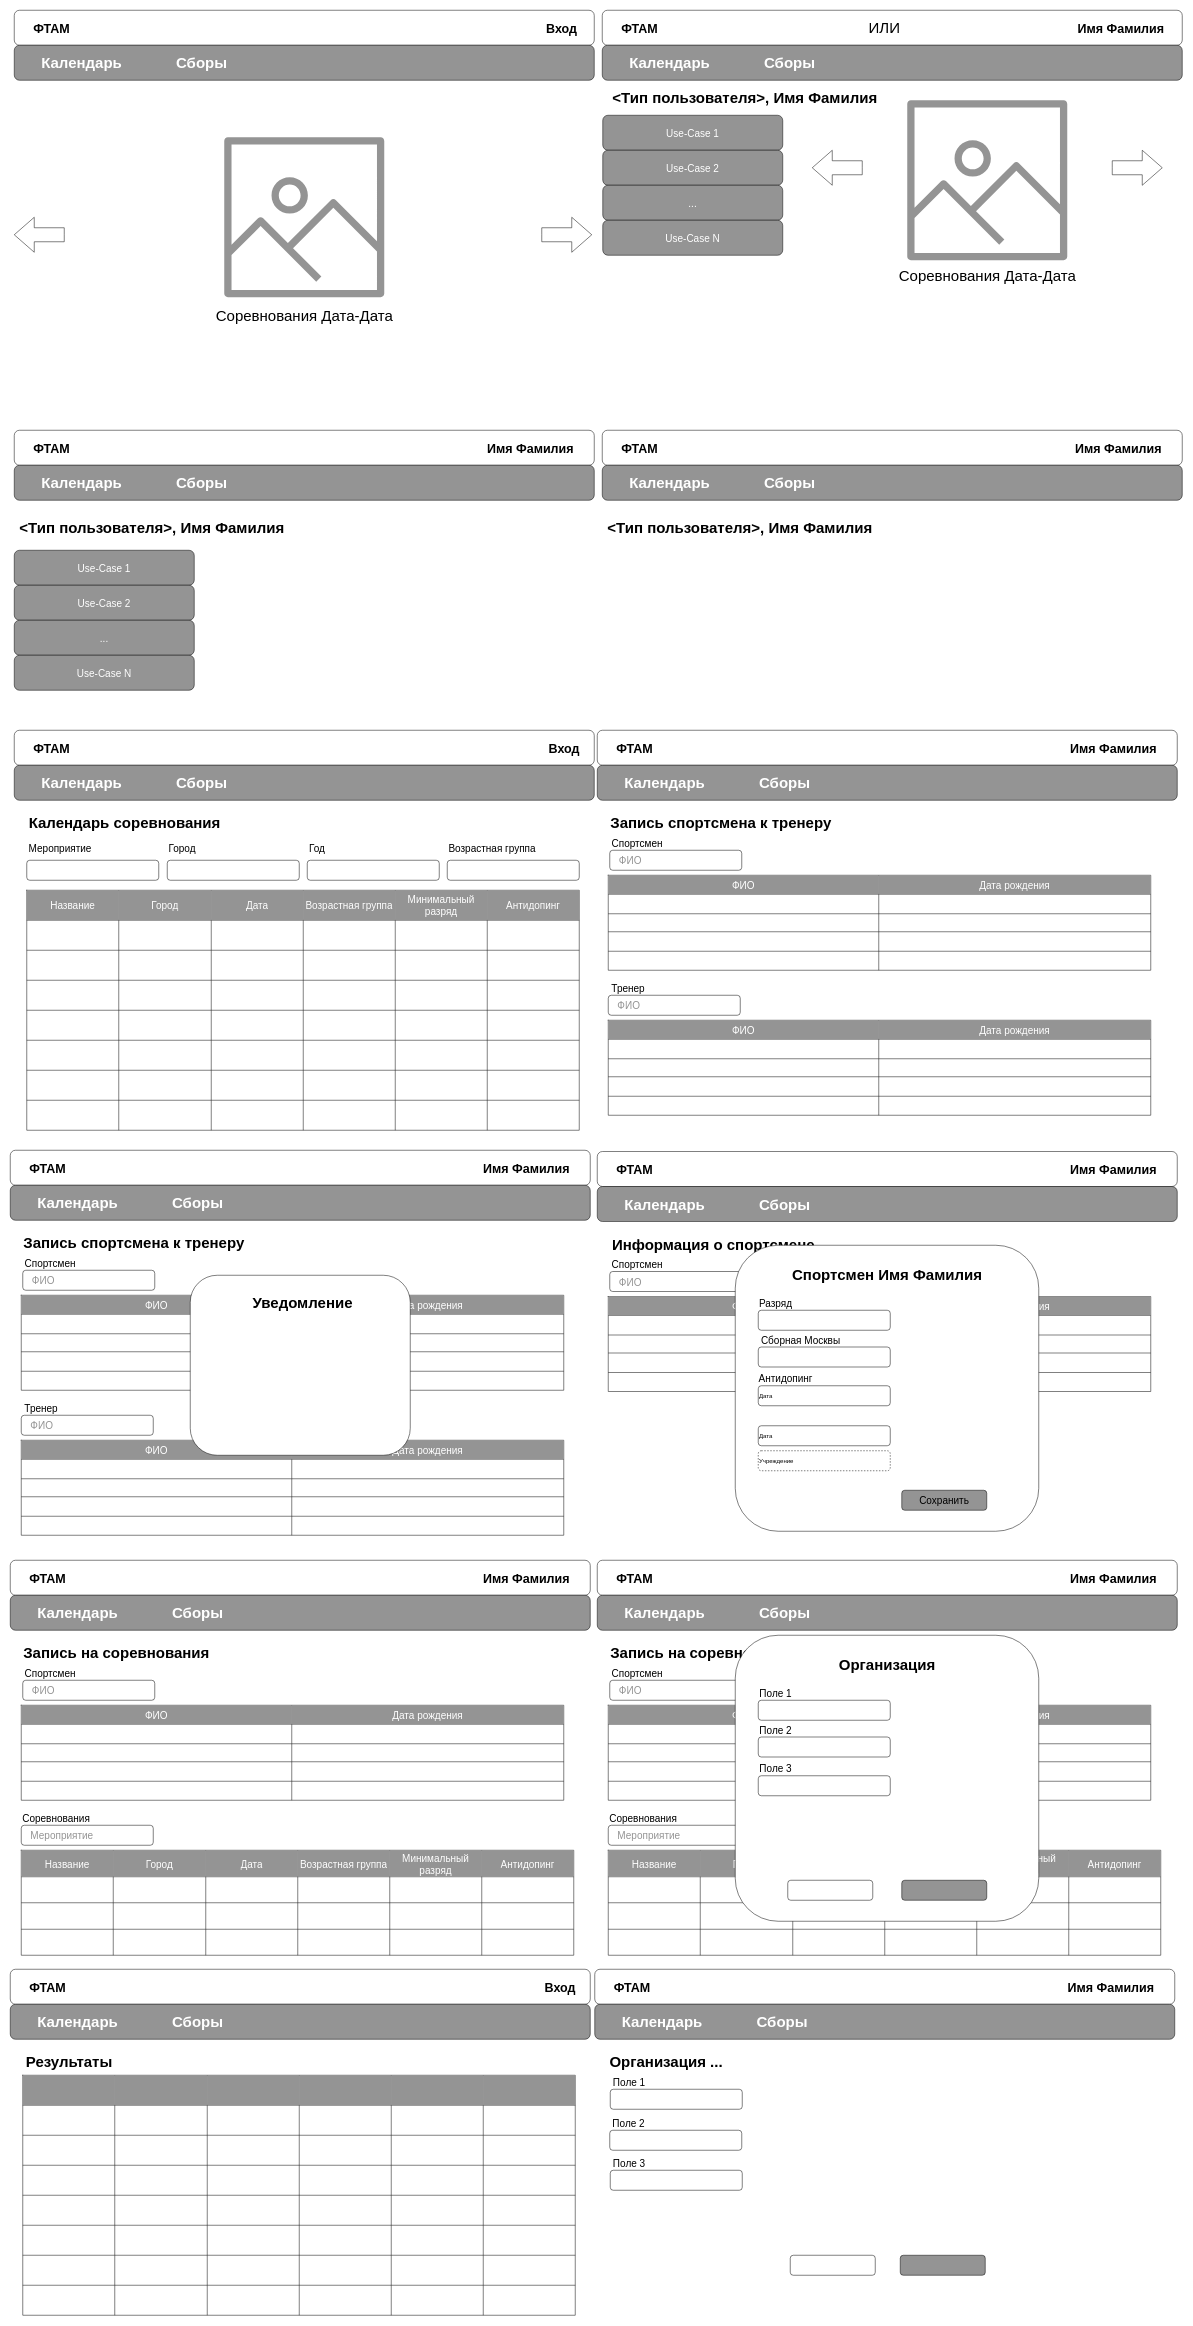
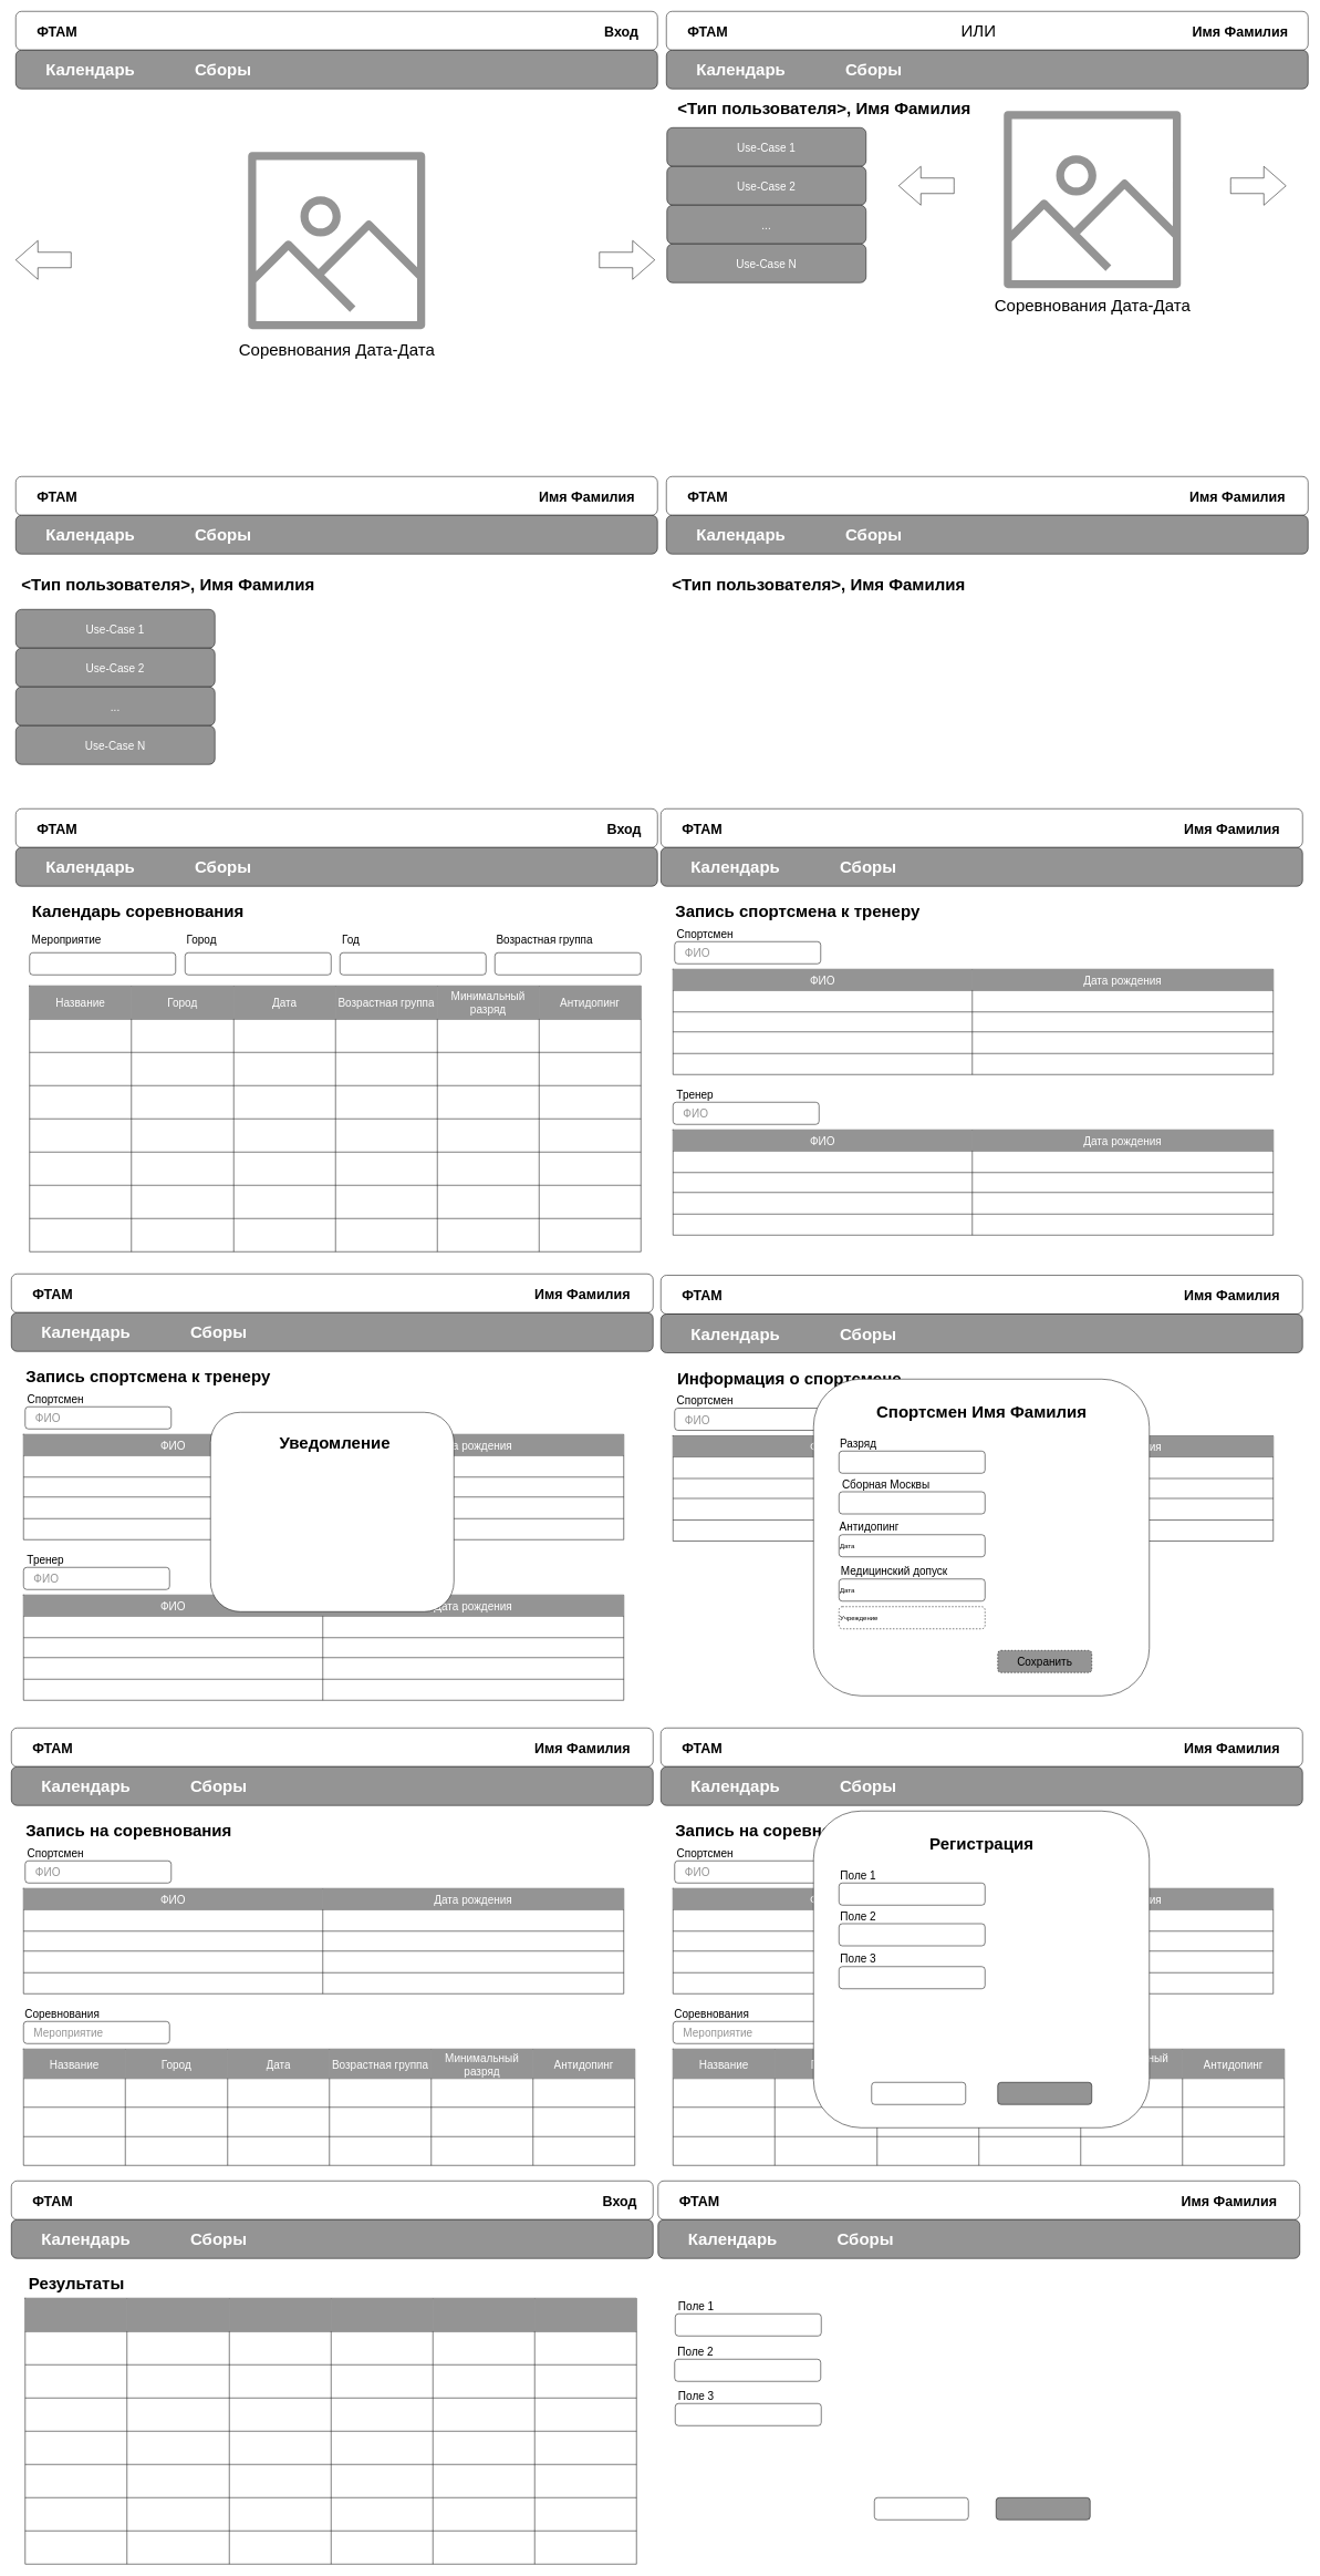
+ <mxCell id="270" value="&lt;font style=&quot;font-size: 20px;&quot;&gt;Медицинский допуск&lt;br&gt;&lt;/font&gt;" style="text;html=1;align=center;verticalAlign=middle;whiteSpace=wrap;rounded=0;" parent="268" vertex="1"><mxGeometry width="200" height="30" as="geometry" /></mxCell>
- <mxCell id="255" value="&lt;font style=&quot;font-size: 20px;&quot;&gt;Сохранить&lt;/font&gt;" style="rounded=1;whiteSpace=wrap;html=1;fillColor=#949494;" parent="252" vertex="1"><mxGeometry x="333" y="490" width="170" height="40" as="geometry" /></mxCell>
+ <mxCell id="255" value="&lt;font style=&quot;font-size: 20px;&quot;&gt;Сохранить&lt;/font&gt;" style="rounded=1;whiteSpace=wrap;html=1;fillColor=#949494;dashed=1;" parent="252" vertex="1"><mxGeometry x="333" y="490" width="170" height="40" as="geometry" /></mxCell>
- <mxCell id="393" value="&lt;font style=&quot;font-size: 30px;&quot;&gt;&lt;b&gt;Организация&lt;/b&gt;&lt;/font&gt;" style="text;html=1;align=center;verticalAlign=middle;whiteSpace=wrap;rounded=0;" vertex="1" parent="390"><mxGeometry x="109" y="42.5" width="390" height="30" as="geometry" /></mxCell>
+ <mxCell id="393" value="&lt;font style=&quot;font-size: 30px;&quot;&gt;&lt;b&gt;Регистрация&lt;/b&gt;&lt;/font&gt;" style="text;html=1;align=center;verticalAlign=middle;whiteSpace=wrap;rounded=0;" vertex="1" parent="390"><mxGeometry x="109" y="42.5" width="390" height="30" as="geometry" /></mxCell>
- <mxCell id="478" value="&lt;font style=&quot;font-size: 30px;&quot;&gt;&lt;b&gt;Организация ...&lt;br&gt;&lt;/b&gt;&lt;/font&gt;" style="text;html=1;align=center;verticalAlign=middle;whiteSpace=wrap;rounded=0;" vertex="1" parent="471"><mxGeometry x="25" y="170" width="236" height="30" as="geometry" /></mxCell>
